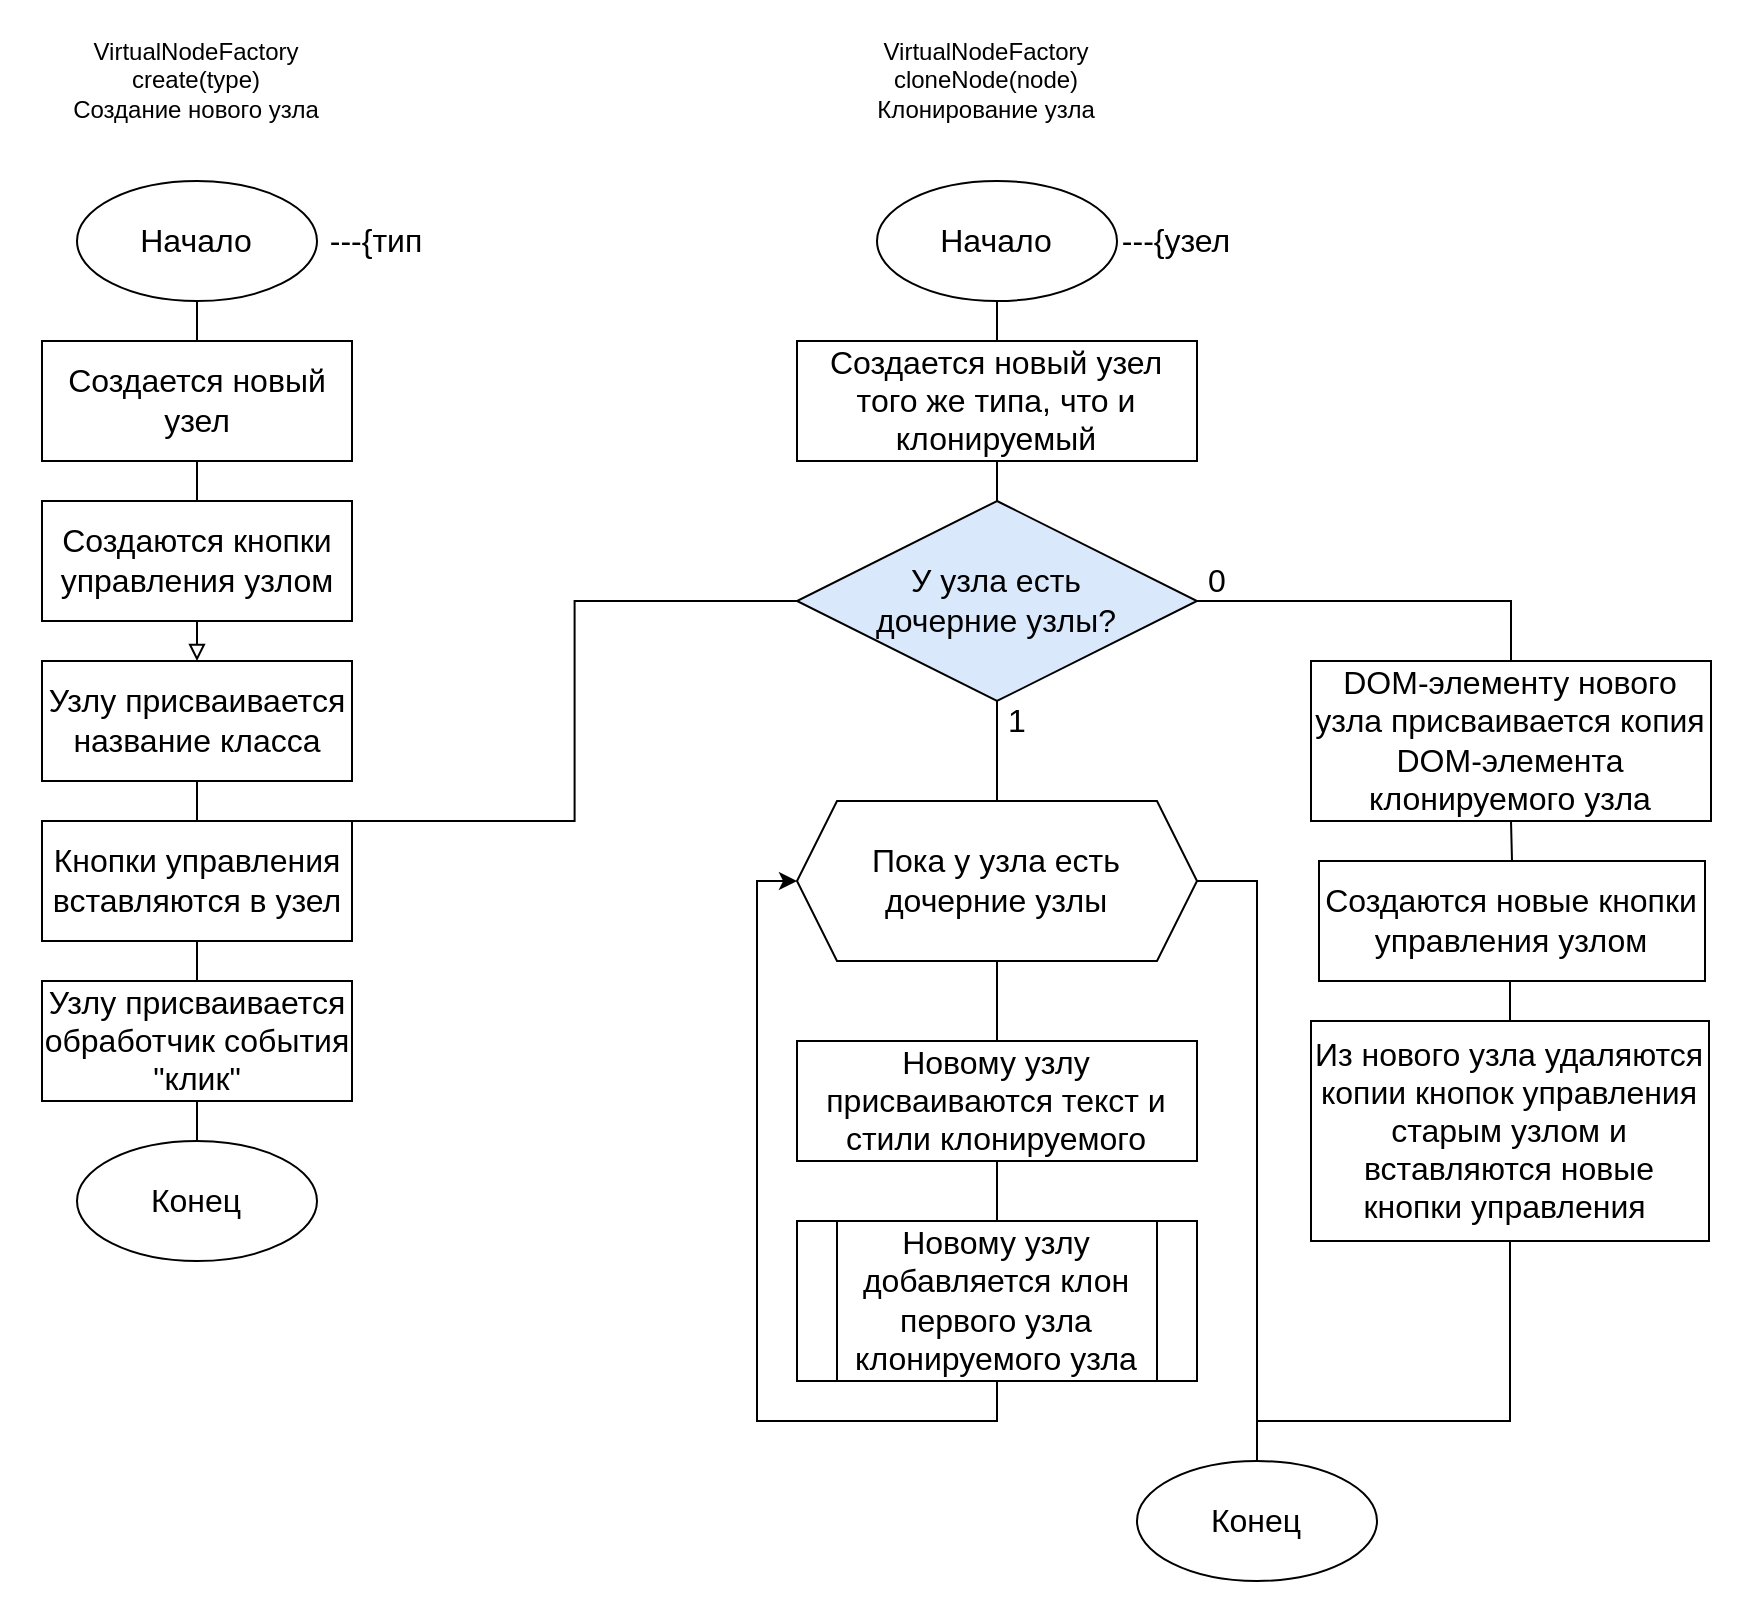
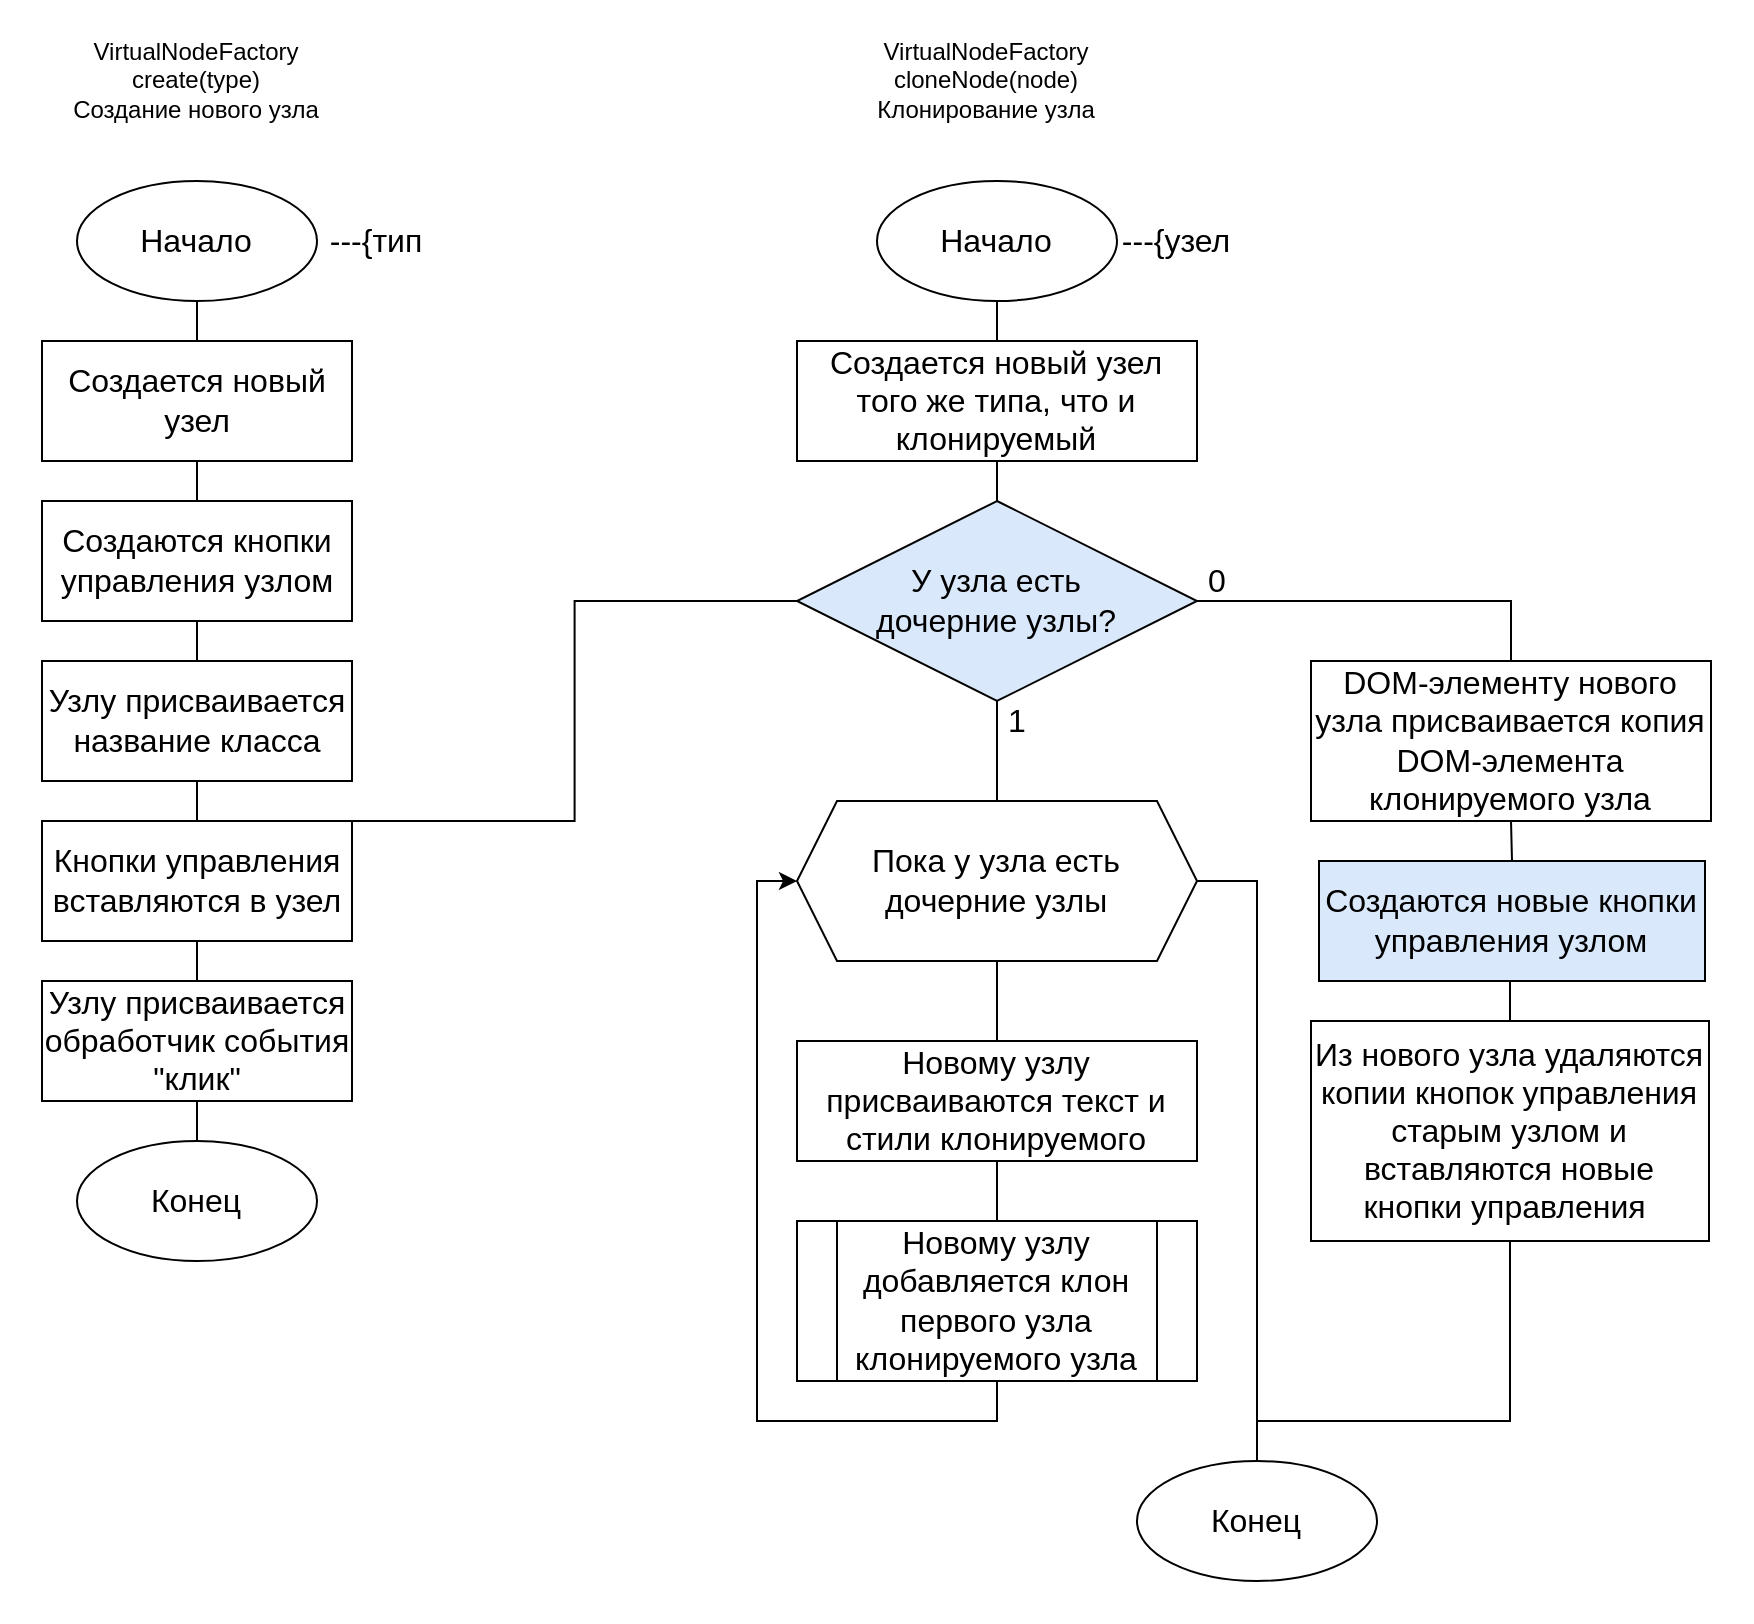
- <mxCell id="8" style="edgeStyle=orthogonalEdgeStyle;rounded=0;orthogonalLoop=1;jettySize=auto;html=1;exitX=0.5;exitY=1;exitDx=0;exitDy=0;entryX=0.5;entryY=0;entryDx=0;entryDy=0;fontSize=16;endArrow=block;endFill=0;" edge="1" parent="1" source="9" target="11"><mxGeometry relative="1" as="geometry" /></mxCell>
+ <mxCell id="8" style="edgeStyle=orthogonalEdgeStyle;rounded=0;orthogonalLoop=1;jettySize=auto;html=1;exitX=0.5;exitY=1;exitDx=0;exitDy=0;entryX=0.5;entryY=0;entryDx=0;entryDy=0;fontSize=16;endArrow=none;endFill=0;" edge="1" parent="1" source="9" target="11"><mxGeometry relative="1" as="geometry" /></mxCell>
- <mxCell id="38" value="Создаются новые кнопки управления узлом" style="rounded=0;whiteSpace=wrap;html=1;fontSize=16;" vertex="1" parent="1"><mxGeometry x="659" y="430" width="193" height="60" as="geometry" /></mxCell>
+ <mxCell id="38" value="Создаются новые кнопки управления узлом" style="rounded=0;whiteSpace=wrap;html=1;fontSize=16;fillColor=#dae8fc;" vertex="1" parent="1"><mxGeometry x="659" y="430" width="193" height="60" as="geometry" /></mxCell>
